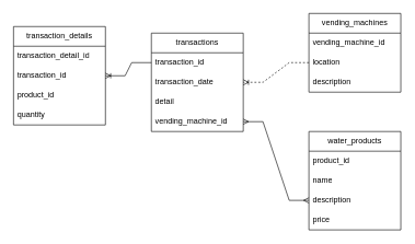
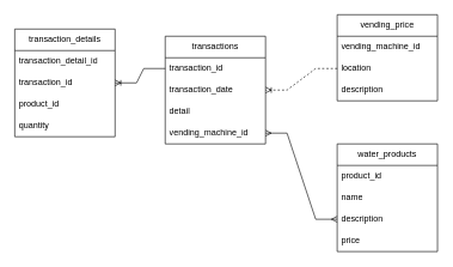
- <mxCell id="7" value="vending_machines" style="swimlane;fontStyle=0;childLayout=stackLayout;horizontal=1;startSize=30;horizontalStack=0;resizeParent=1;resizeParentMax=0;resizeLast=0;collapsible=1;marginBottom=0;whiteSpace=wrap;html=1;" vertex="1" parent="1"><mxGeometry x="470" y="20" width="140" height="120" as="geometry" /></mxCell>
+ <mxCell id="7" value="vending_price" style="swimlane;fontStyle=0;childLayout=stackLayout;horizontal=1;startSize=30;horizontalStack=0;resizeParent=1;resizeParentMax=0;resizeLast=0;collapsible=1;marginBottom=0;whiteSpace=wrap;html=1;" vertex="1" parent="1"><mxGeometry x="470" y="20" width="140" height="120" as="geometry" /></mxCell>
